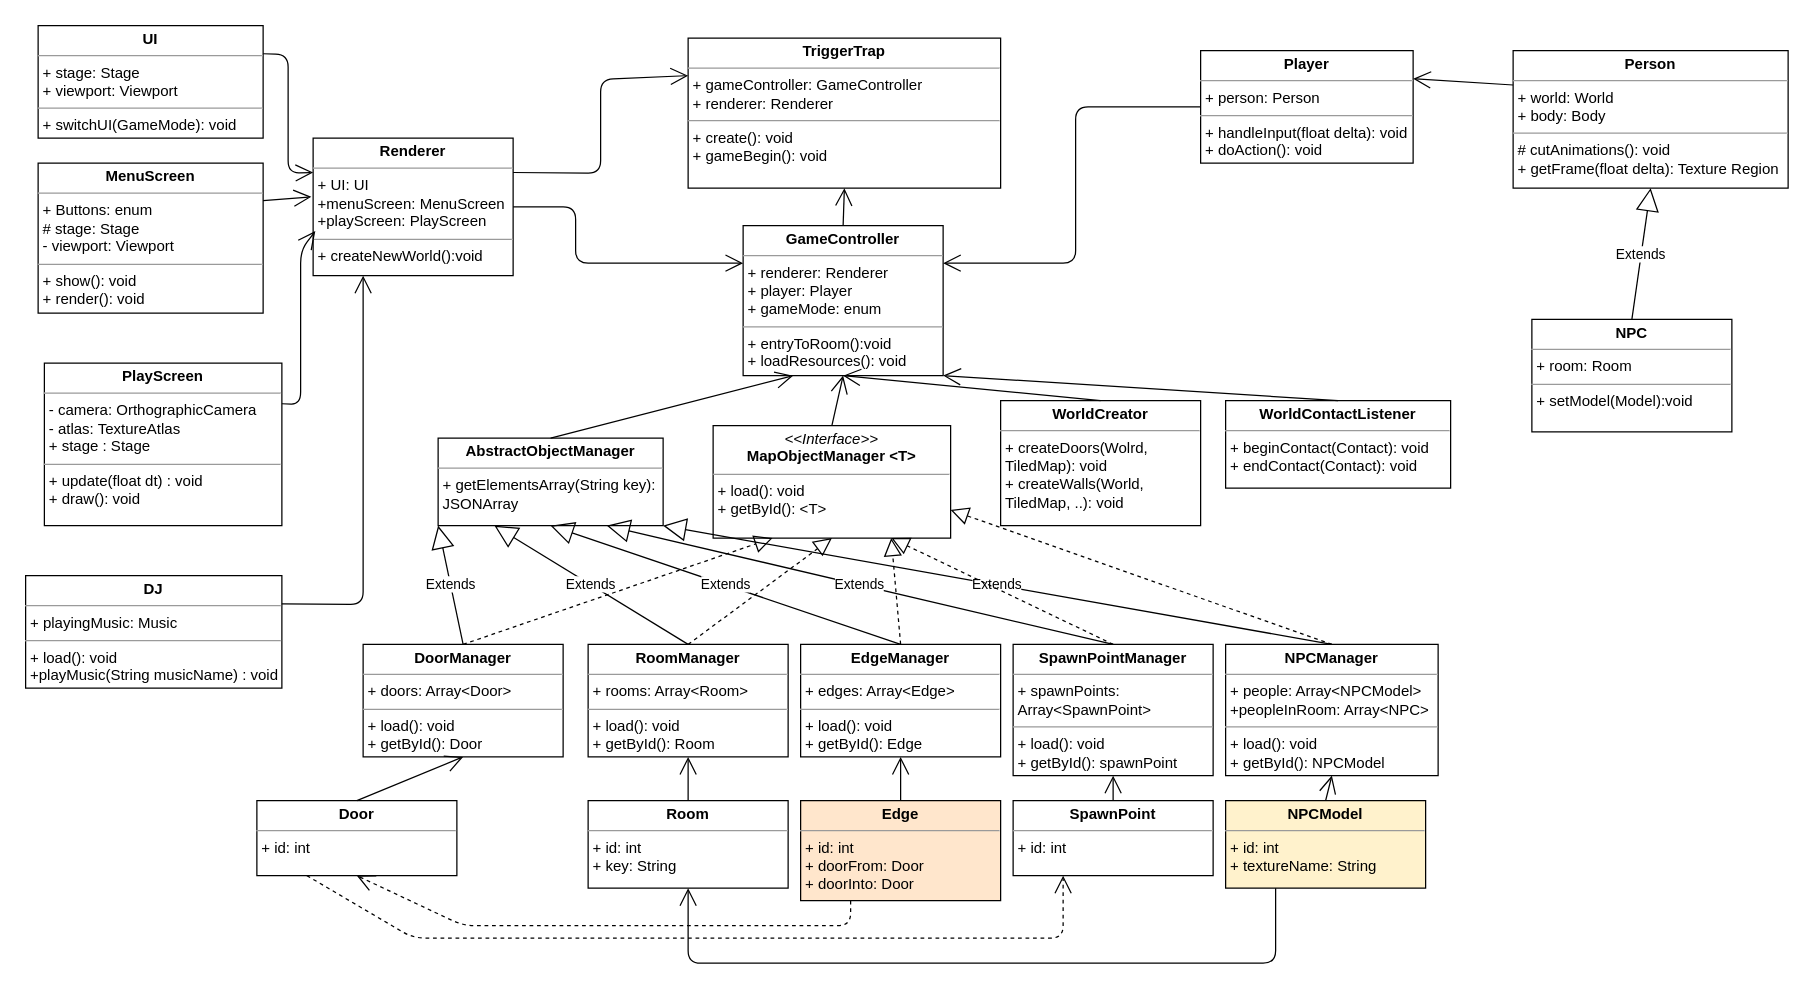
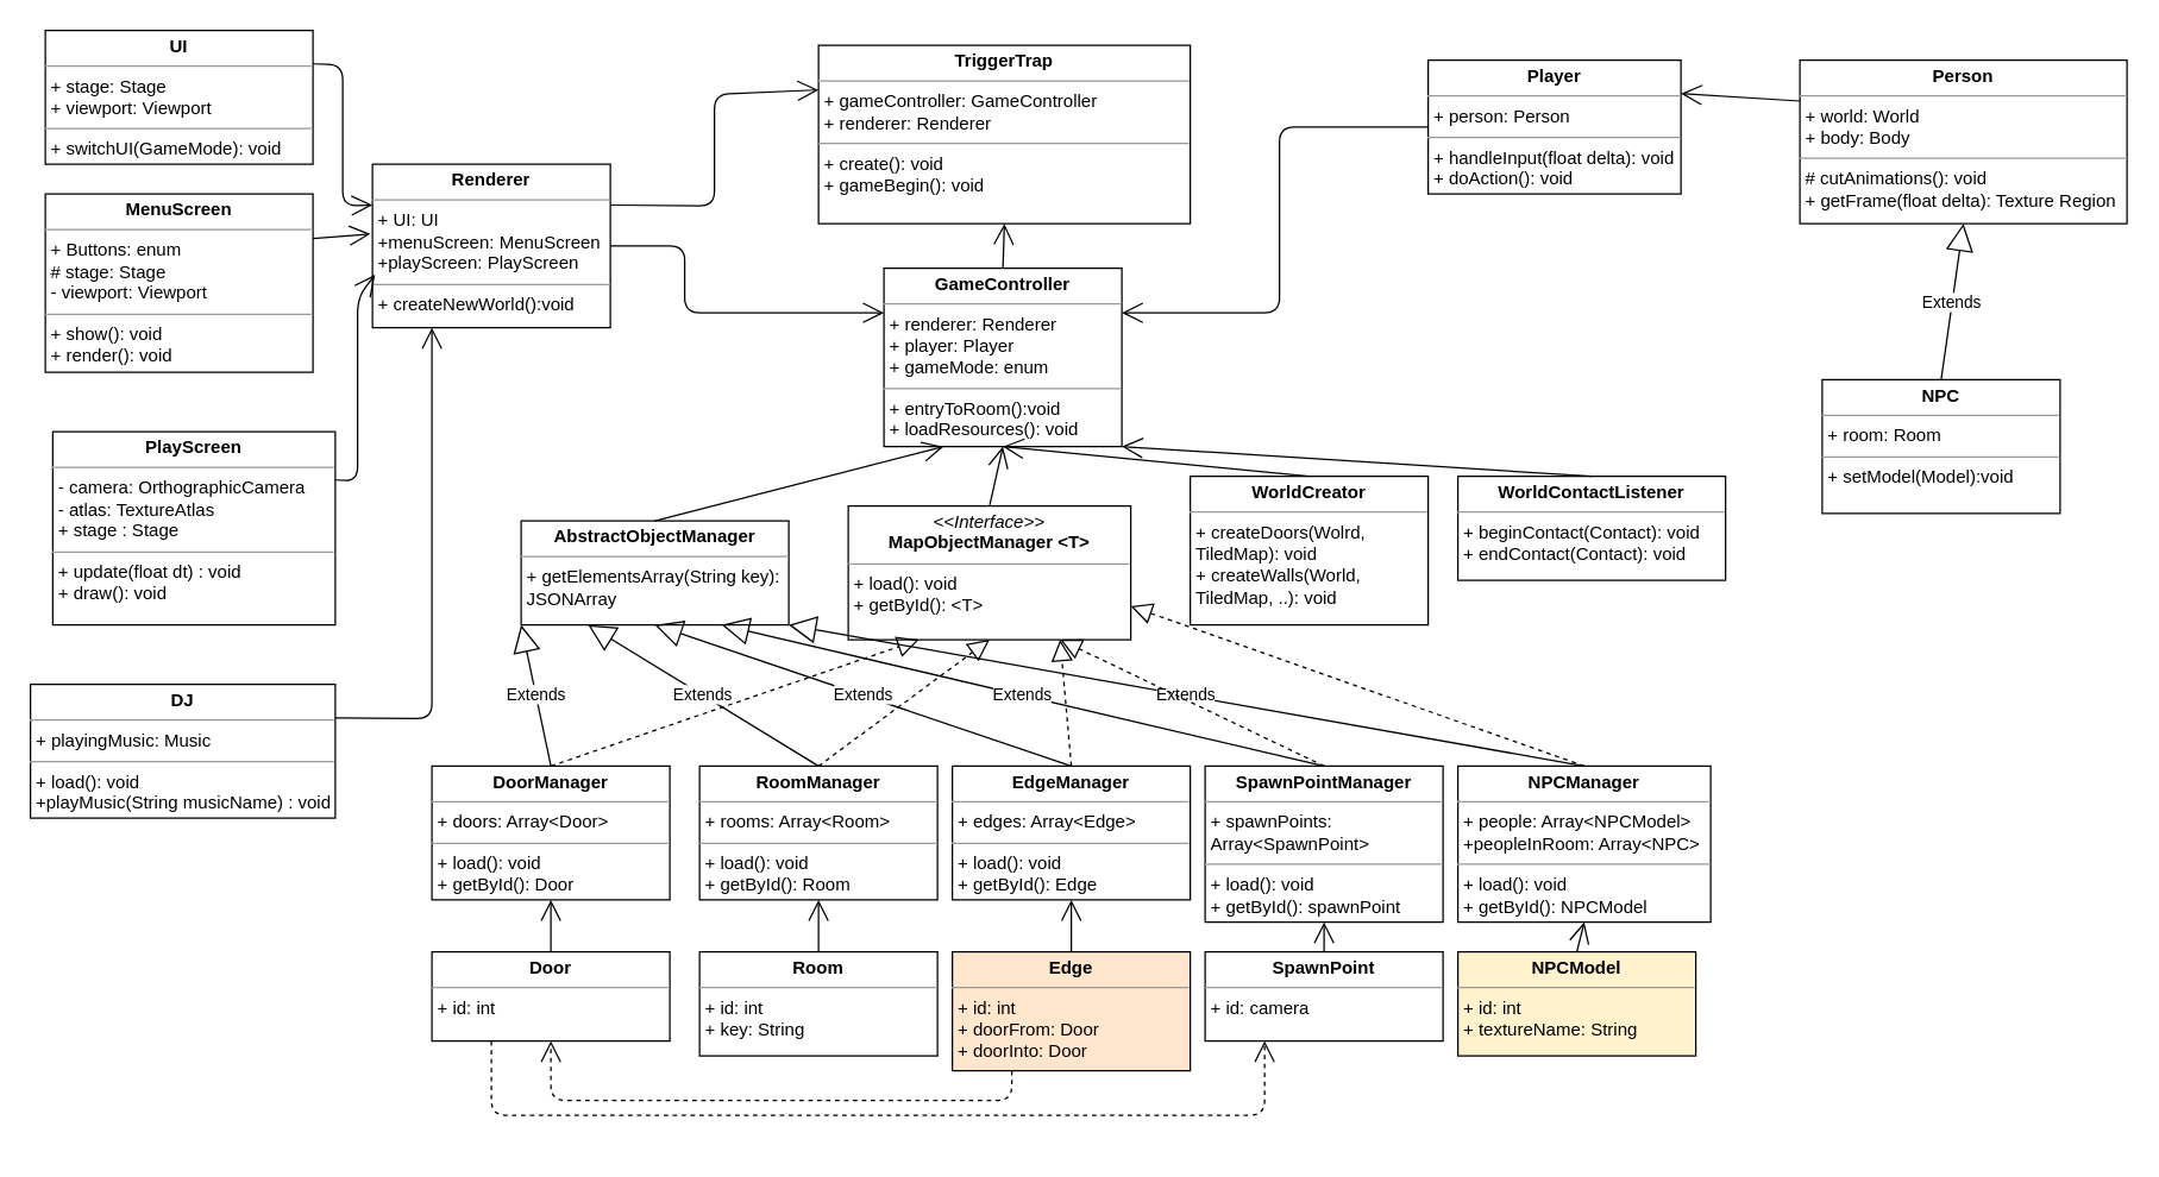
- <mxCell id="19" value="&lt;p style=&quot;margin: 0px ; margin-top: 4px ; text-align: center&quot;&gt;&lt;b&gt;SpawnPoint&lt;/b&gt;&lt;/p&gt;&lt;hr size=&quot;1&quot;&gt;&lt;p style=&quot;margin: 0px ; margin-left: 4px&quot;&gt;+ id: int&lt;/p&gt;" style="verticalAlign=top;align=left;overflow=fill;fontSize=12;fontFamily=Helvetica;html=1;" vertex="1" parent="1"><mxGeometry x="810" y="640" width="160" height="60" as="geometry" /></mxCell>
+ <mxCell id="19" value="&lt;p style=&quot;margin: 0px ; margin-top: 4px ; text-align: center&quot;&gt;&lt;b&gt;SpawnPoint&lt;/b&gt;&lt;/p&gt;&lt;hr size=&quot;1&quot;&gt;&lt;p style=&quot;margin: 0px ; margin-left: 4px&quot;&gt;+ id: camera&lt;/p&gt;" style="verticalAlign=top;align=left;overflow=fill;fontSize=12;fontFamily=Helvetica;html=1;" vertex="1" parent="1"><mxGeometry x="810" y="640" width="160" height="60" as="geometry" /></mxCell>
- <mxCell id="16" value="&lt;p style=&quot;margin: 0px ; margin-top: 4px ; text-align: center&quot;&gt;&lt;b&gt;Door&lt;/b&gt;&lt;/p&gt;&lt;hr size=&quot;1&quot;&gt;&lt;p style=&quot;margin: 0px ; margin-left: 4px&quot;&gt;+ id: int&lt;/p&gt;&lt;p style=&quot;margin: 0px ; margin-left: 4px&quot;&gt;&lt;br&gt;&lt;/p&gt;" style="verticalAlign=top;align=left;overflow=fill;fontSize=12;fontFamily=Helvetica;html=1;" vertex="1" parent="1"><mxGeometry x="205" y="640" width="160" height="60" as="geometry" /></mxCell>
+ <mxCell id="16" value="&lt;p style=&quot;margin: 0px ; margin-top: 4px ; text-align: center&quot;&gt;&lt;b&gt;Door&lt;/b&gt;&lt;/p&gt;&lt;hr size=&quot;1&quot;&gt;&lt;p style=&quot;margin: 0px ; margin-left: 4px&quot;&gt;+ id: int&lt;/p&gt;&lt;p style=&quot;margin: 0px ; margin-left: 4px&quot;&gt;&lt;br&gt;&lt;/p&gt;" style="verticalAlign=top;align=left;overflow=fill;fontSize=12;fontFamily=Helvetica;html=1;" vertex="1" parent="1"><mxGeometry x="290" y="640" width="160" height="60" as="geometry" /></mxCell>
- <mxCell id="44" value="" style="endArrow=open;endFill=1;endSize=12;html=1;exitX=0.25;exitY=1;exitDx=0;exitDy=0;entryX=0.5;entryY=1;entryDx=0;entryDy=0;" edge="1" parent="1" source="20" target="17"><mxGeometry width="160" relative="1" as="geometry"><mxPoint x="1020" y="740" as="sourcePoint" /><mxPoint x="1180" y="740" as="targetPoint" /><Array as="points"><mxPoint x="1020" y="770" /><mxPoint x="790" y="770" /><mxPoint x="550" y="770" /></Array></mxGeometry></mxCell>
